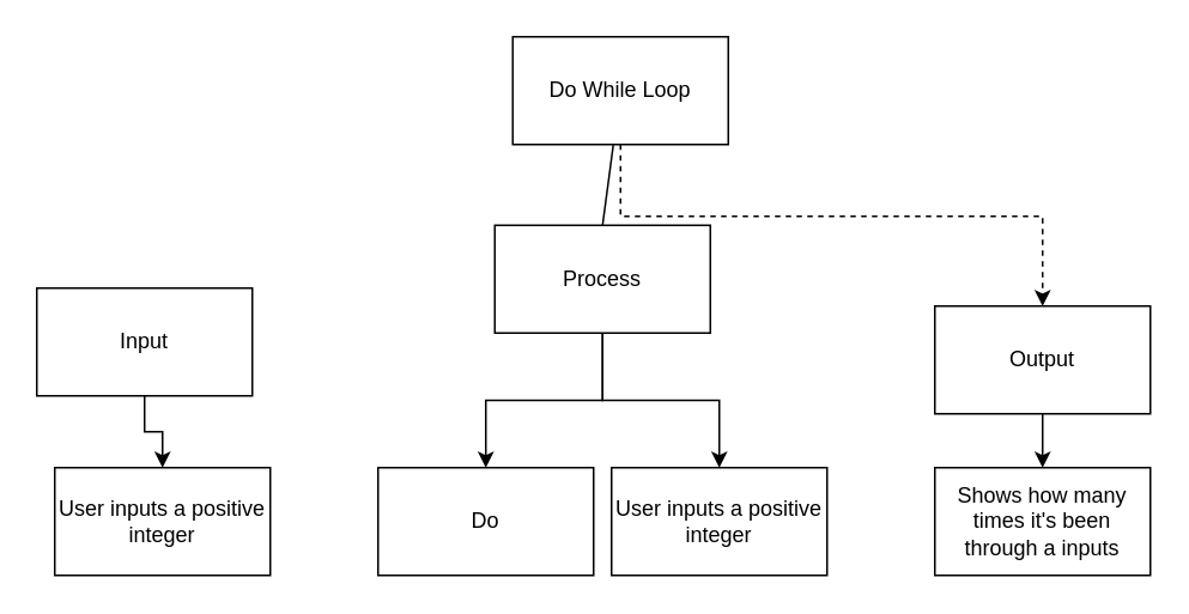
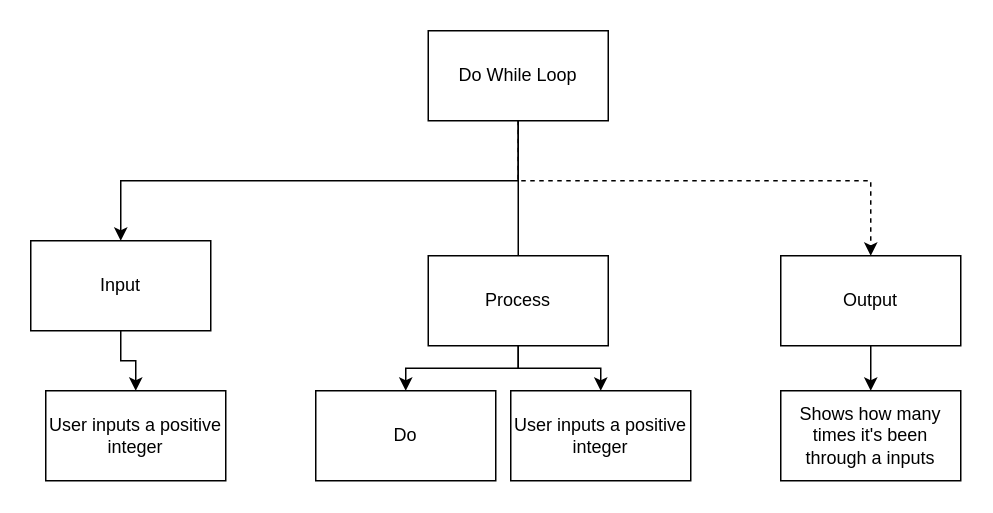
+ <mxCell id="3" style="edgeStyle=orthogonalEdgeStyle;html=1;entryX=0.5;entryY=0;entryDx=0;entryDy=0;rounded=0;" edge="1" parent="1" source="5" target="7"><mxGeometry relative="1" as="geometry"><Array as="points"><mxPoint x="345" y="120" /><mxPoint x="80" y="120" /></Array></mxGeometry></mxCell>
- <mxCell id="10" value="Process" style="rounded=0;whiteSpace=wrap;html=1;" vertex="1" parent="1"><mxGeometry x="275" y="125" width="120" height="60" as="geometry" /></mxCell>
+ <mxCell id="10" value="Process" style="rounded=0;whiteSpace=wrap;html=1;" vertex="1" parent="1"><mxGeometry x="285" y="170" width="120" height="60" as="geometry" /></mxCell>
